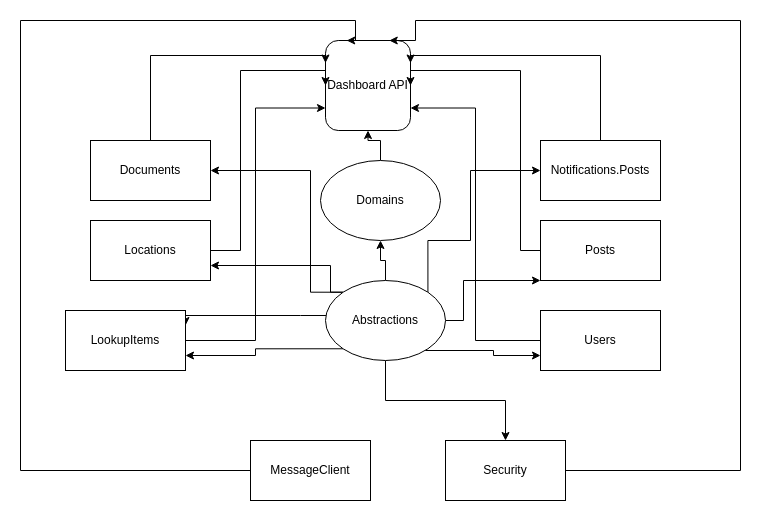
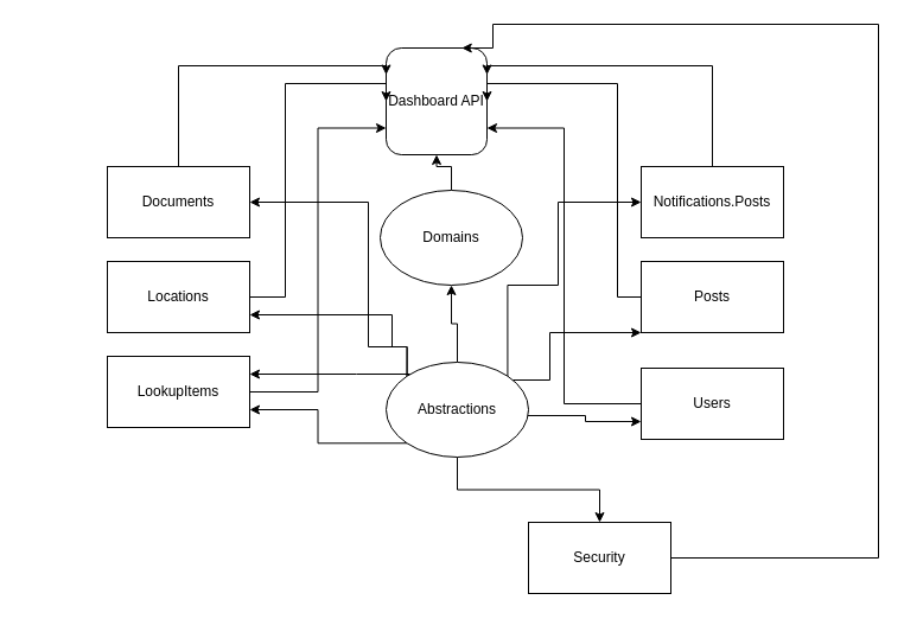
- <mxCell id="29" style="edgeStyle=orthogonalEdgeStyle;rounded=0;orthogonalLoop=1;jettySize=auto;html=1;exitX=0;exitY=0.5;exitDx=0;exitDy=0;entryX=0.25;entryY=0;entryDx=0;entryDy=0;" edge="1" parent="1" source="30" target="4"><mxGeometry relative="1" as="geometry"><Array as="points"><mxPoint x="20" y="470" /><mxPoint x="20" y="20" /><mxPoint x="355" y="20" /></Array></mxGeometry></mxCell>
- <mxCell id="14" value="Abstractions" style="ellipse;whiteSpace=wrap;html=1;" vertex="1" parent="1"><mxGeometry x="325" y="280" width="120" height="80" as="geometry" /></mxCell>
+ <mxCell id="14" value="Abstractions" style="ellipse;whiteSpace=wrap;html=1;" vertex="1" parent="1"><mxGeometry x="325" y="305" width="120" height="80" as="geometry" /></mxCell>
- <mxCell id="20" value="LookupItems" style="rounded=0;whiteSpace=wrap;html=1;" vertex="1" parent="1"><mxGeometry x="65" y="310" width="120" height="60" as="geometry" /></mxCell>
+ <mxCell id="20" value="LookupItems" style="rounded=0;whiteSpace=wrap;html=1;" vertex="1" parent="1"><mxGeometry x="90" y="300" width="120" height="60" as="geometry" /></mxCell>
- <mxCell id="30" value="MessageClient" style="rounded=0;whiteSpace=wrap;html=1;" vertex="1" parent="1"><mxGeometry x="250" y="440" width="120" height="60" as="geometry" /></mxCell>
